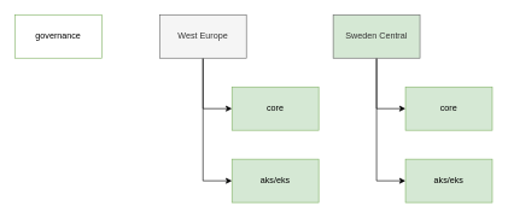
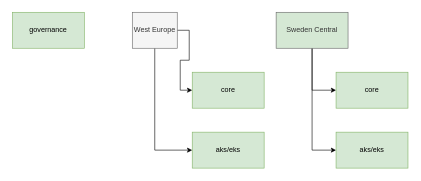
- <mxCell id="2" value="governance" style="rounded=0;whiteSpace=wrap;html=1;fillColor=#ffffff;strokeColor=#82b366;" vertex="1" parent="1"><mxGeometry x="20" y="20" width="120" height="60" as="geometry" /></mxCell>
+ <mxCell id="2" value="governance" style="rounded=0;whiteSpace=wrap;html=1;fillColor=#d5e8d4;strokeColor=#82b366;" vertex="1" parent="1"><mxGeometry x="20" y="20" width="120" height="60" as="geometry" /></mxCell>
- <mxCell id="5" value="West Europe" style="rounded=0;whiteSpace=wrap;html=1;fillColor=#f5f5f5;fontColor=#333333;strokeColor=#666666;" vertex="1" parent="1"><mxGeometry x="220" y="20" width="120" height="60" as="geometry" /></mxCell>
+ <mxCell id="5" value="West Europe" style="rounded=0;whiteSpace=wrap;html=1;fillColor=#f5f5f5;fontColor=#333333;strokeColor=#666666;" vertex="1" parent="1"><mxGeometry x="220" y="20" width="75" height="60" as="geometry" /></mxCell>
